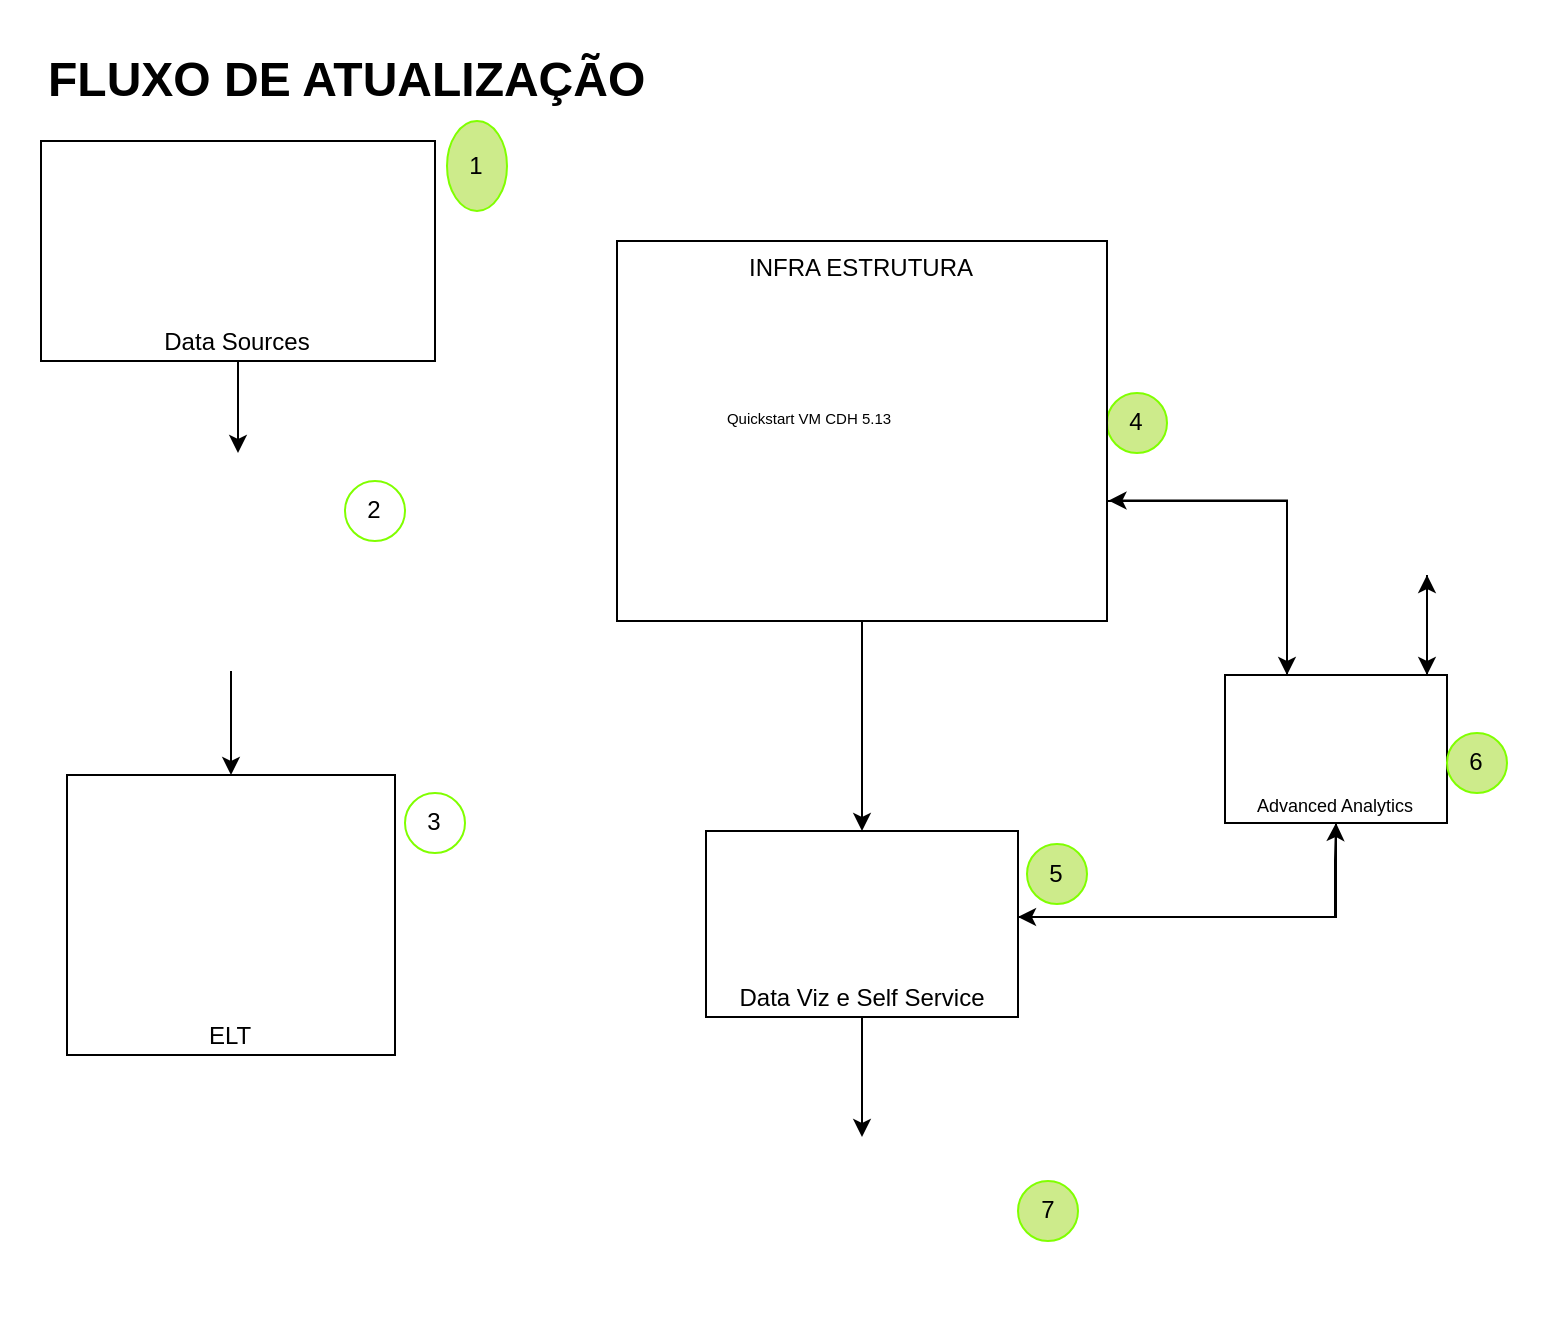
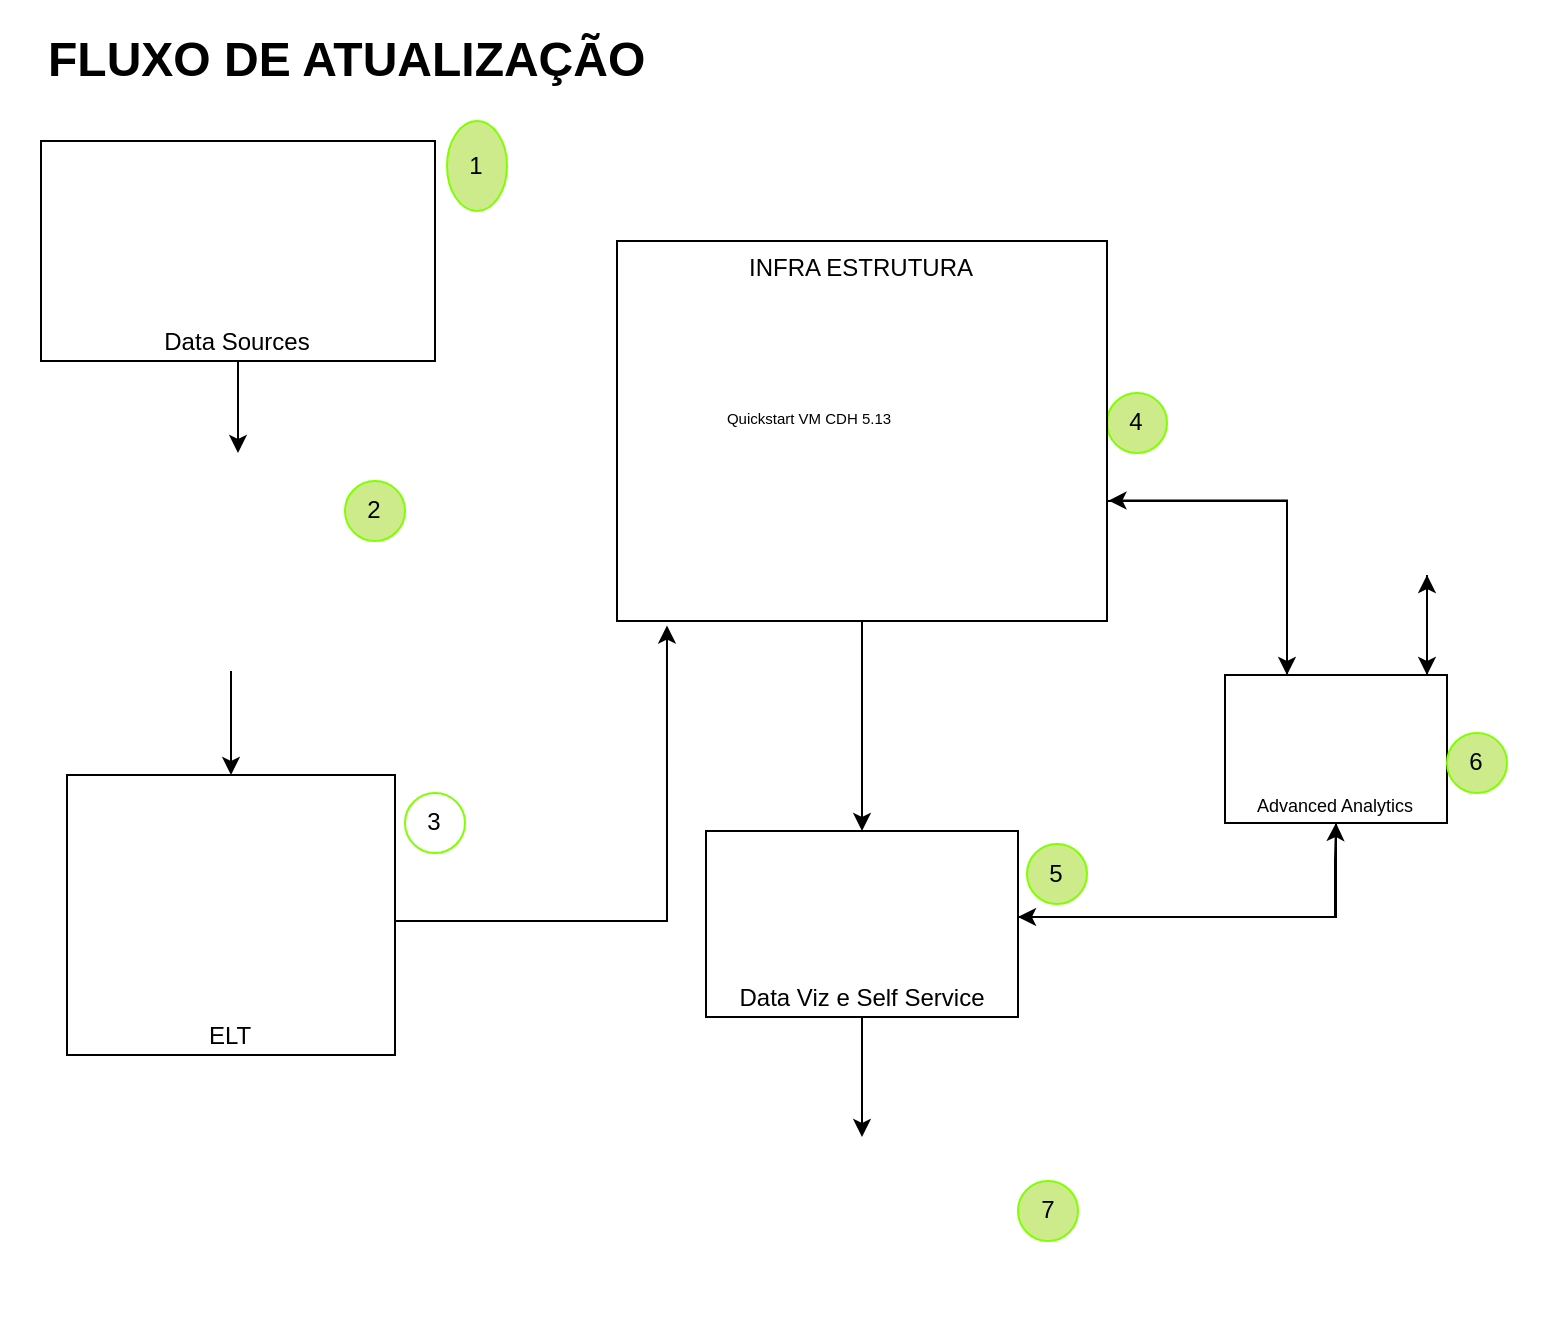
- <mxCell id="6" value="&lt;span style=&quot;font-size: 24px&quot;&gt;&lt;b&gt;FLUXO DE ATUALIZAÇÃO&lt;/b&gt;&lt;/span&gt;" style="text;html=1;resizable=0;autosize=1;align=left;verticalAlign=middle;points=[];fillColor=none;strokeColor=none;rounded=0;" parent="1" vertex="1"><mxGeometry x="22" y="30" width="310" height="20" as="geometry" /></mxCell>
+ <mxCell id="6" value="&lt;span style=&quot;font-size: 24px&quot;&gt;&lt;b&gt;FLUXO DE ATUALIZAÇÃO&lt;/b&gt;&lt;/span&gt;" style="text;html=1;resizable=0;autosize=1;align=left;verticalAlign=middle;points=[];fillColor=none;strokeColor=none;rounded=0;" parent="1" vertex="1"><mxGeometry x="22" y="20" width="310" height="20" as="geometry" /></mxCell>
- <mxCell id="38" value="2" style="ellipse;whiteSpace=wrap;html=1;aspect=fixed;align=center;fillColor=#ffffff;strokeColor=#80FF00;" parent="1" vertex="1"><mxGeometry x="172" y="240" width="30" height="30" as="geometry" /></mxCell>
+ <mxCell id="38" value="2" style="ellipse;whiteSpace=wrap;html=1;aspect=fixed;align=center;fillColor=#cdeb8b;strokeColor=#80FF00;" parent="1" vertex="1"><mxGeometry x="172" y="240" width="30" height="30" as="geometry" /></mxCell>
+ <mxCell id="5" style="edgeStyle=orthogonalEdgeStyle;rounded=0;orthogonalLoop=1;jettySize=auto;html=1;exitX=1;exitY=0.5;exitDx=0;exitDy=0;entryX=0.102;entryY=1.012;entryDx=0;entryDy=0;entryPerimeter=0;" parent="1" source="12" target="44" edge="1"><mxGeometry relative="1" as="geometry"><mxPoint x="357" y="360" as="targetPoint" /><Array as="points"><mxPoint x="197" y="460" /><mxPoint x="333" y="460" /></Array></mxGeometry></mxCell>
